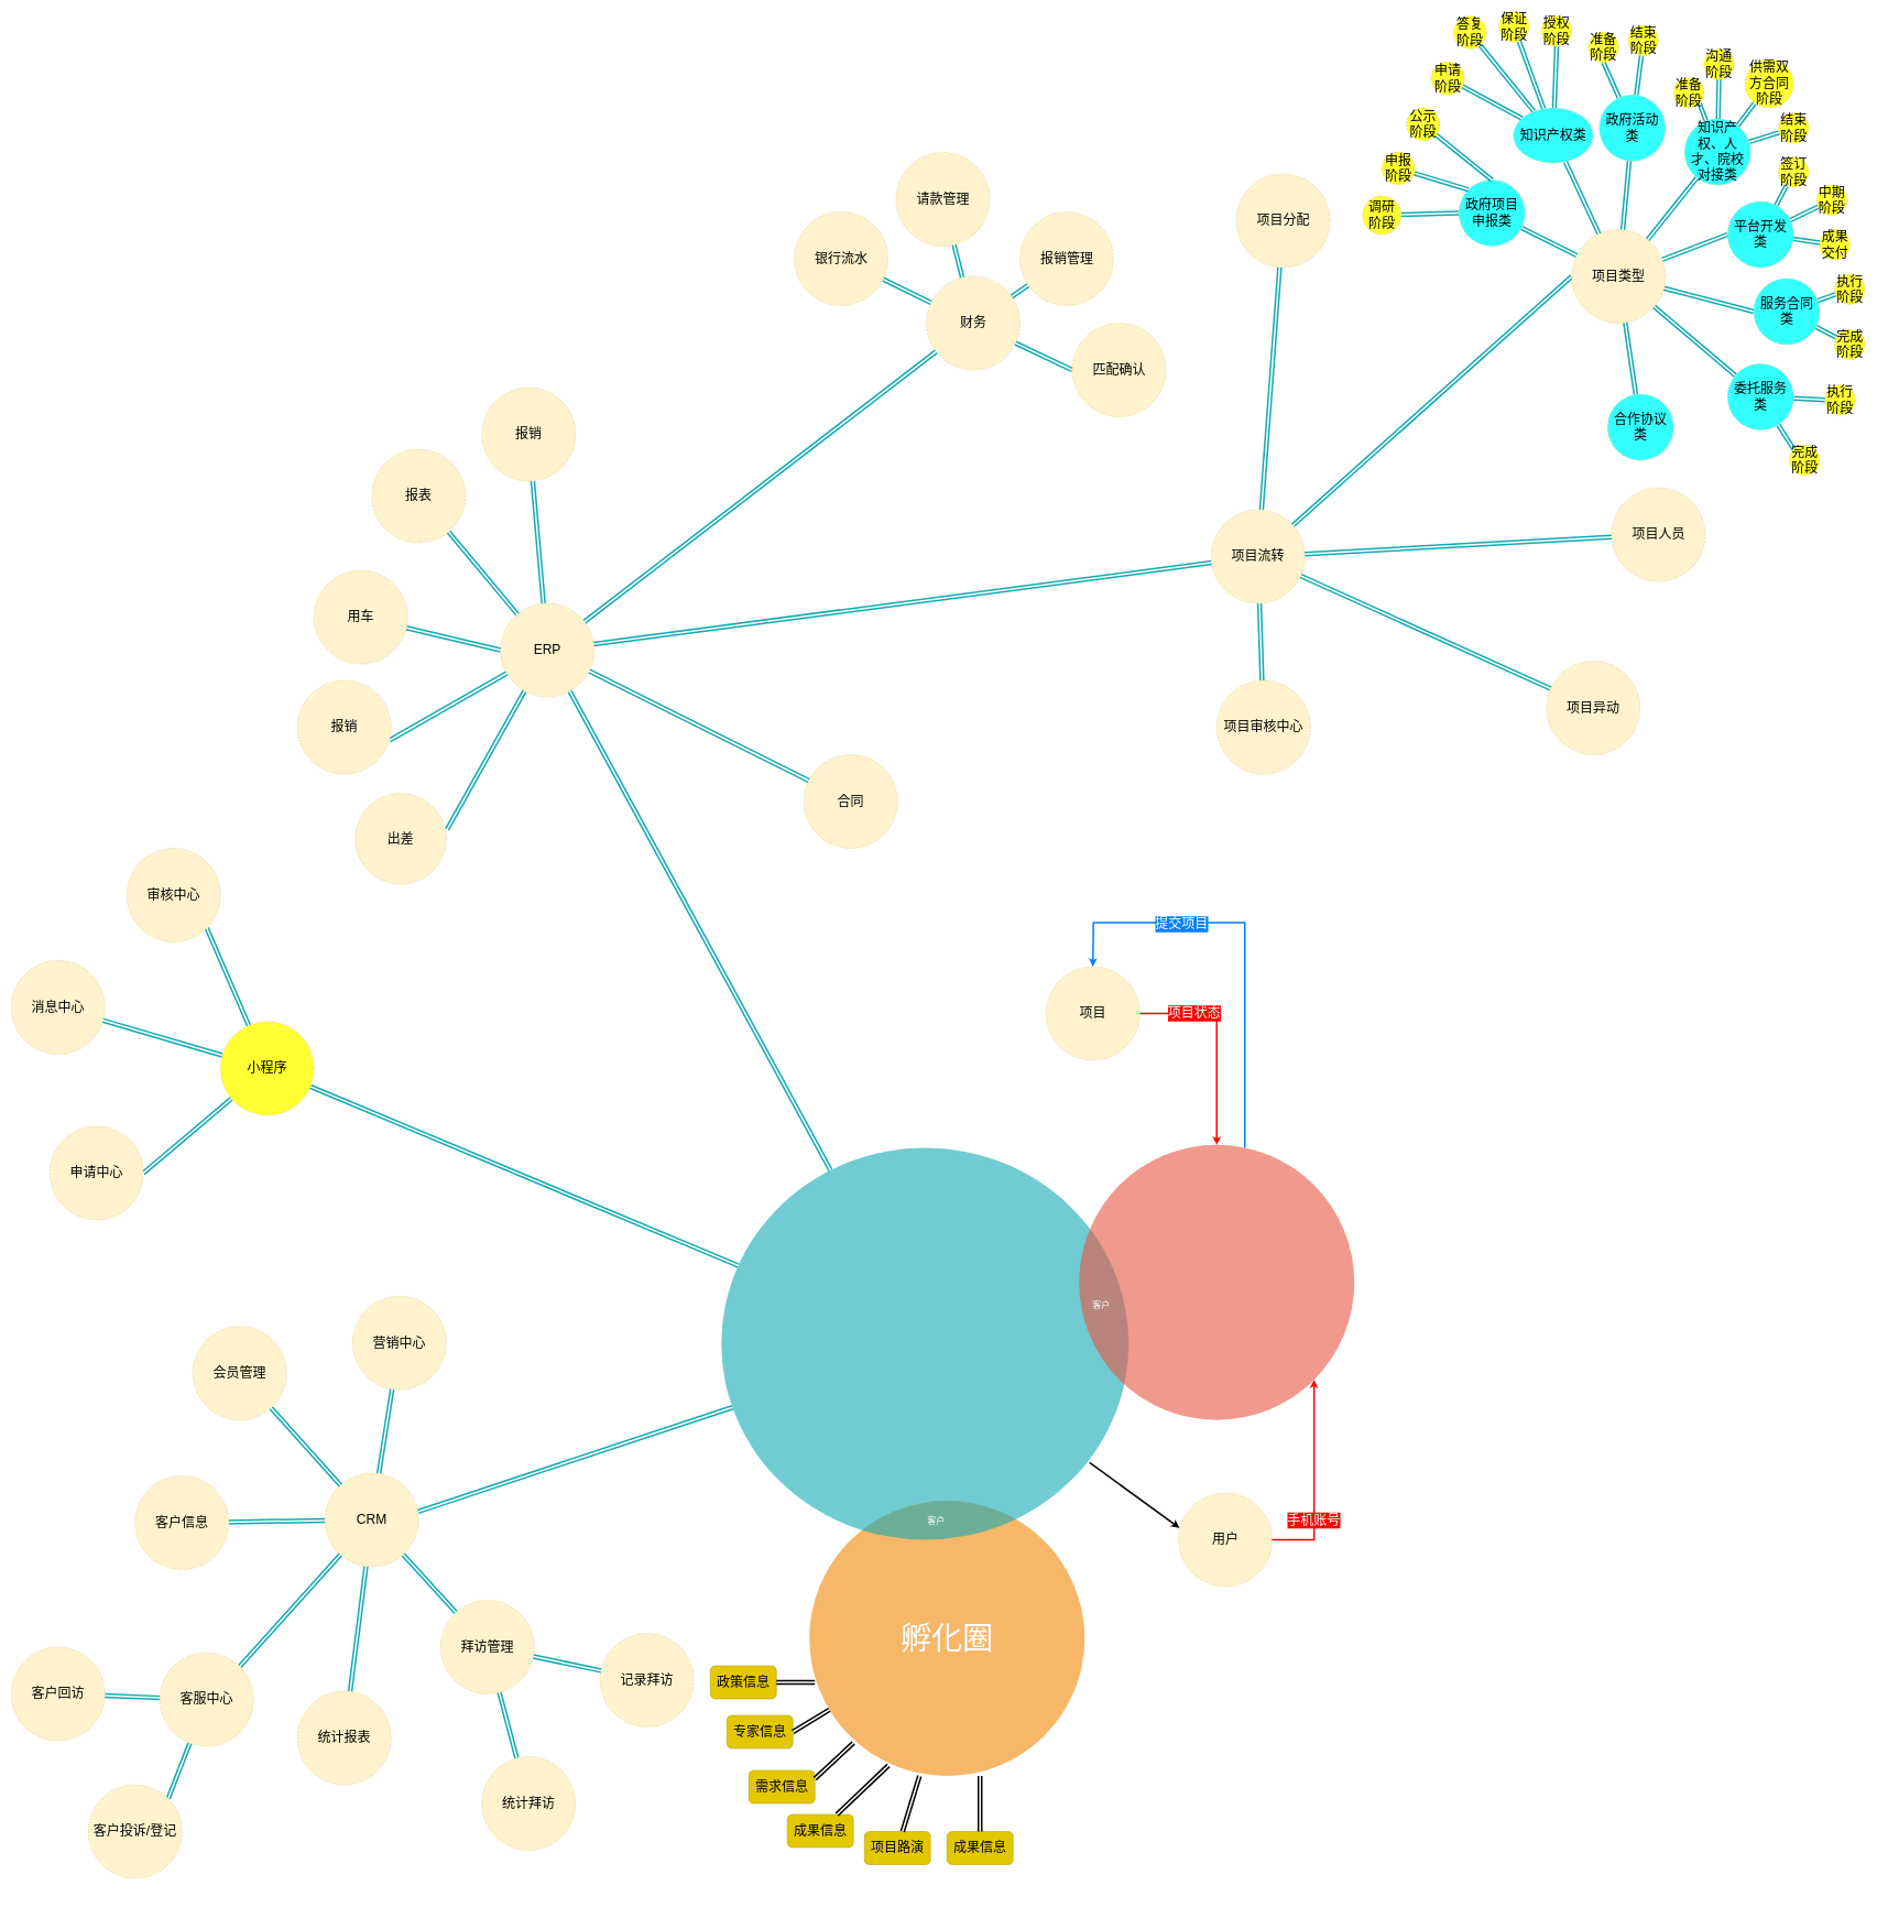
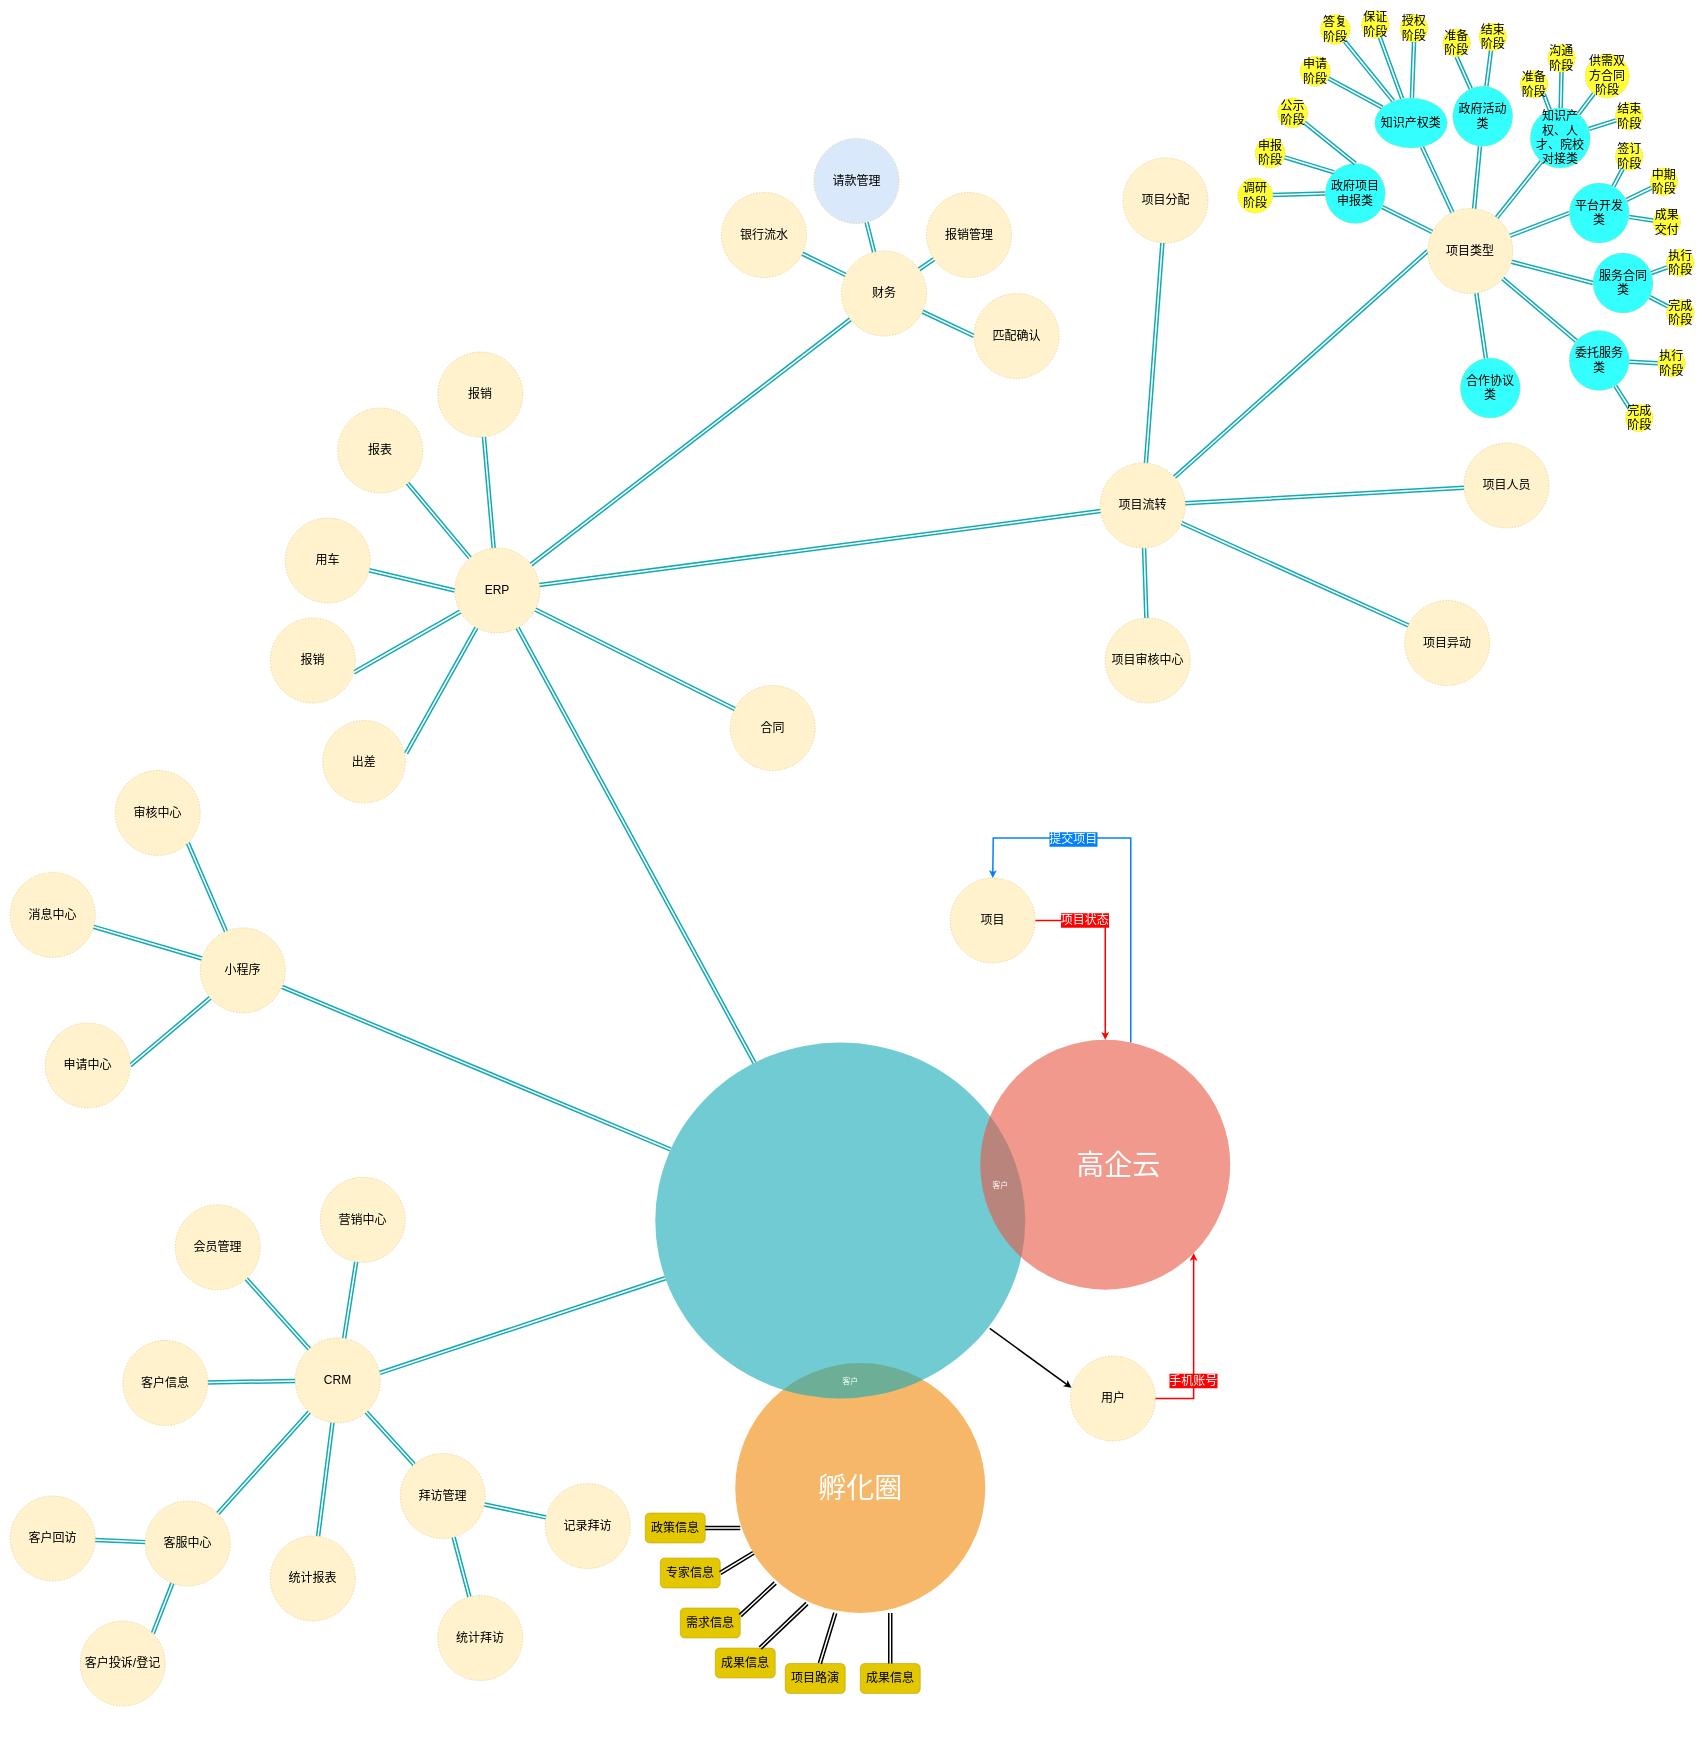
- <mxCell id="79" value="请款管理" style="ellipse;whiteSpace=wrap;html=1;aspect=fixed;fillColor=#fff2cc;strokeColor=#d6b656;dashed=1;fontSize=24;" vertex="1" parent="1"><mxGeometry x="1627.5" y="276" width="170" height="170" as="geometry" /></mxCell>
+ <mxCell id="79" value="请款管理" style="ellipse;whiteSpace=wrap;html=1;aspect=fixed;fillColor=#dae8fc;strokeColor=#d6b656;dashed=1;fontSize=24;" vertex="1" parent="1"><mxGeometry x="1627.5" y="276" width="170" height="170" as="geometry" /></mxCell>
- <mxCell id="74" value="小程序" style="ellipse;whiteSpace=wrap;html=1;aspect=fixed;fillColor=#ffff33;strokeColor=#d6b656;dashed=1;fontSize=24;" vertex="1" parent="1"><mxGeometry x="400" y="1854.833" width="170" height="170" as="geometry" /></mxCell>
+ <mxCell id="74" value="小程序" style="ellipse;whiteSpace=wrap;html=1;aspect=fixed;fillColor=#fff2cc;strokeColor=#d6b656;dashed=1;fontSize=24;" vertex="1" parent="1"><mxGeometry x="400" y="1854.833" width="170" height="170" as="geometry" /></mxCell>
+ <mxCell id="9" value="&lt;font style=&quot;font-size: 56px&quot;&gt;高企云&lt;/font&gt;" style="text;fontSize=24;align=center;verticalAlign=middle;html=1;fontColor=#FFFFFF;" parent="1" vertex="1"><mxGeometry x="2140.5" y="2293.5" width="190" height="70" as="geometry" /></mxCell>
